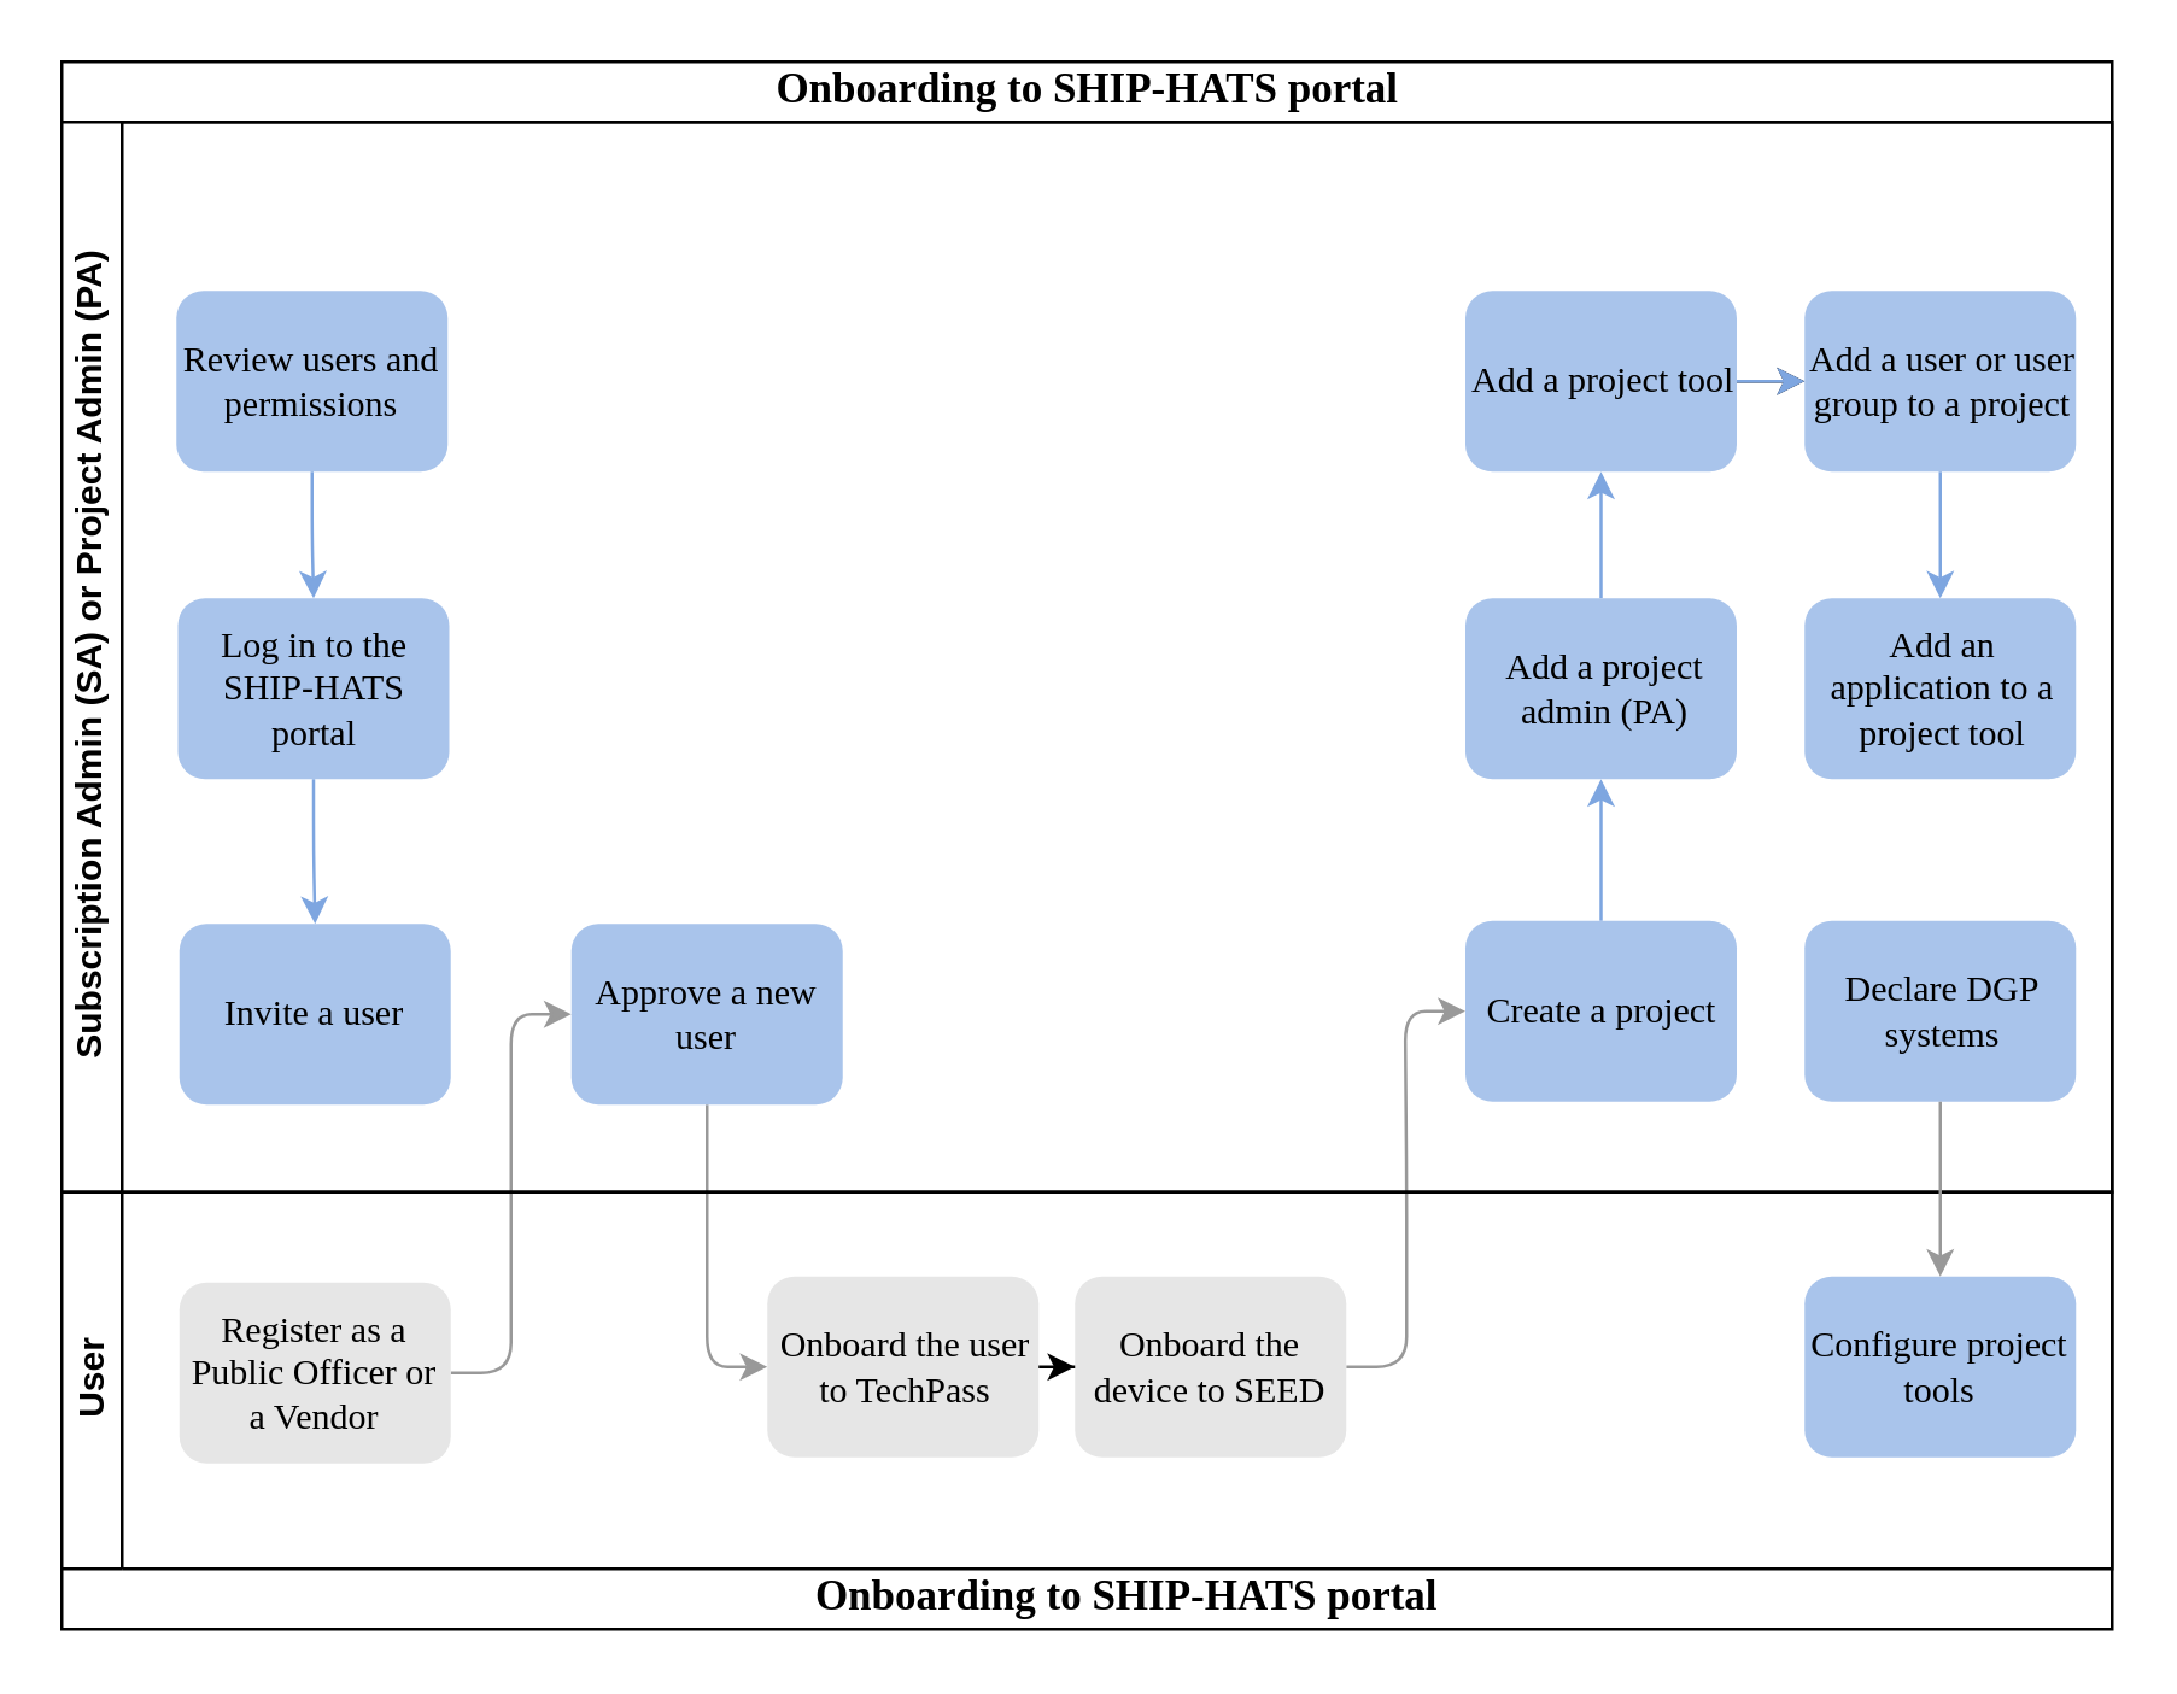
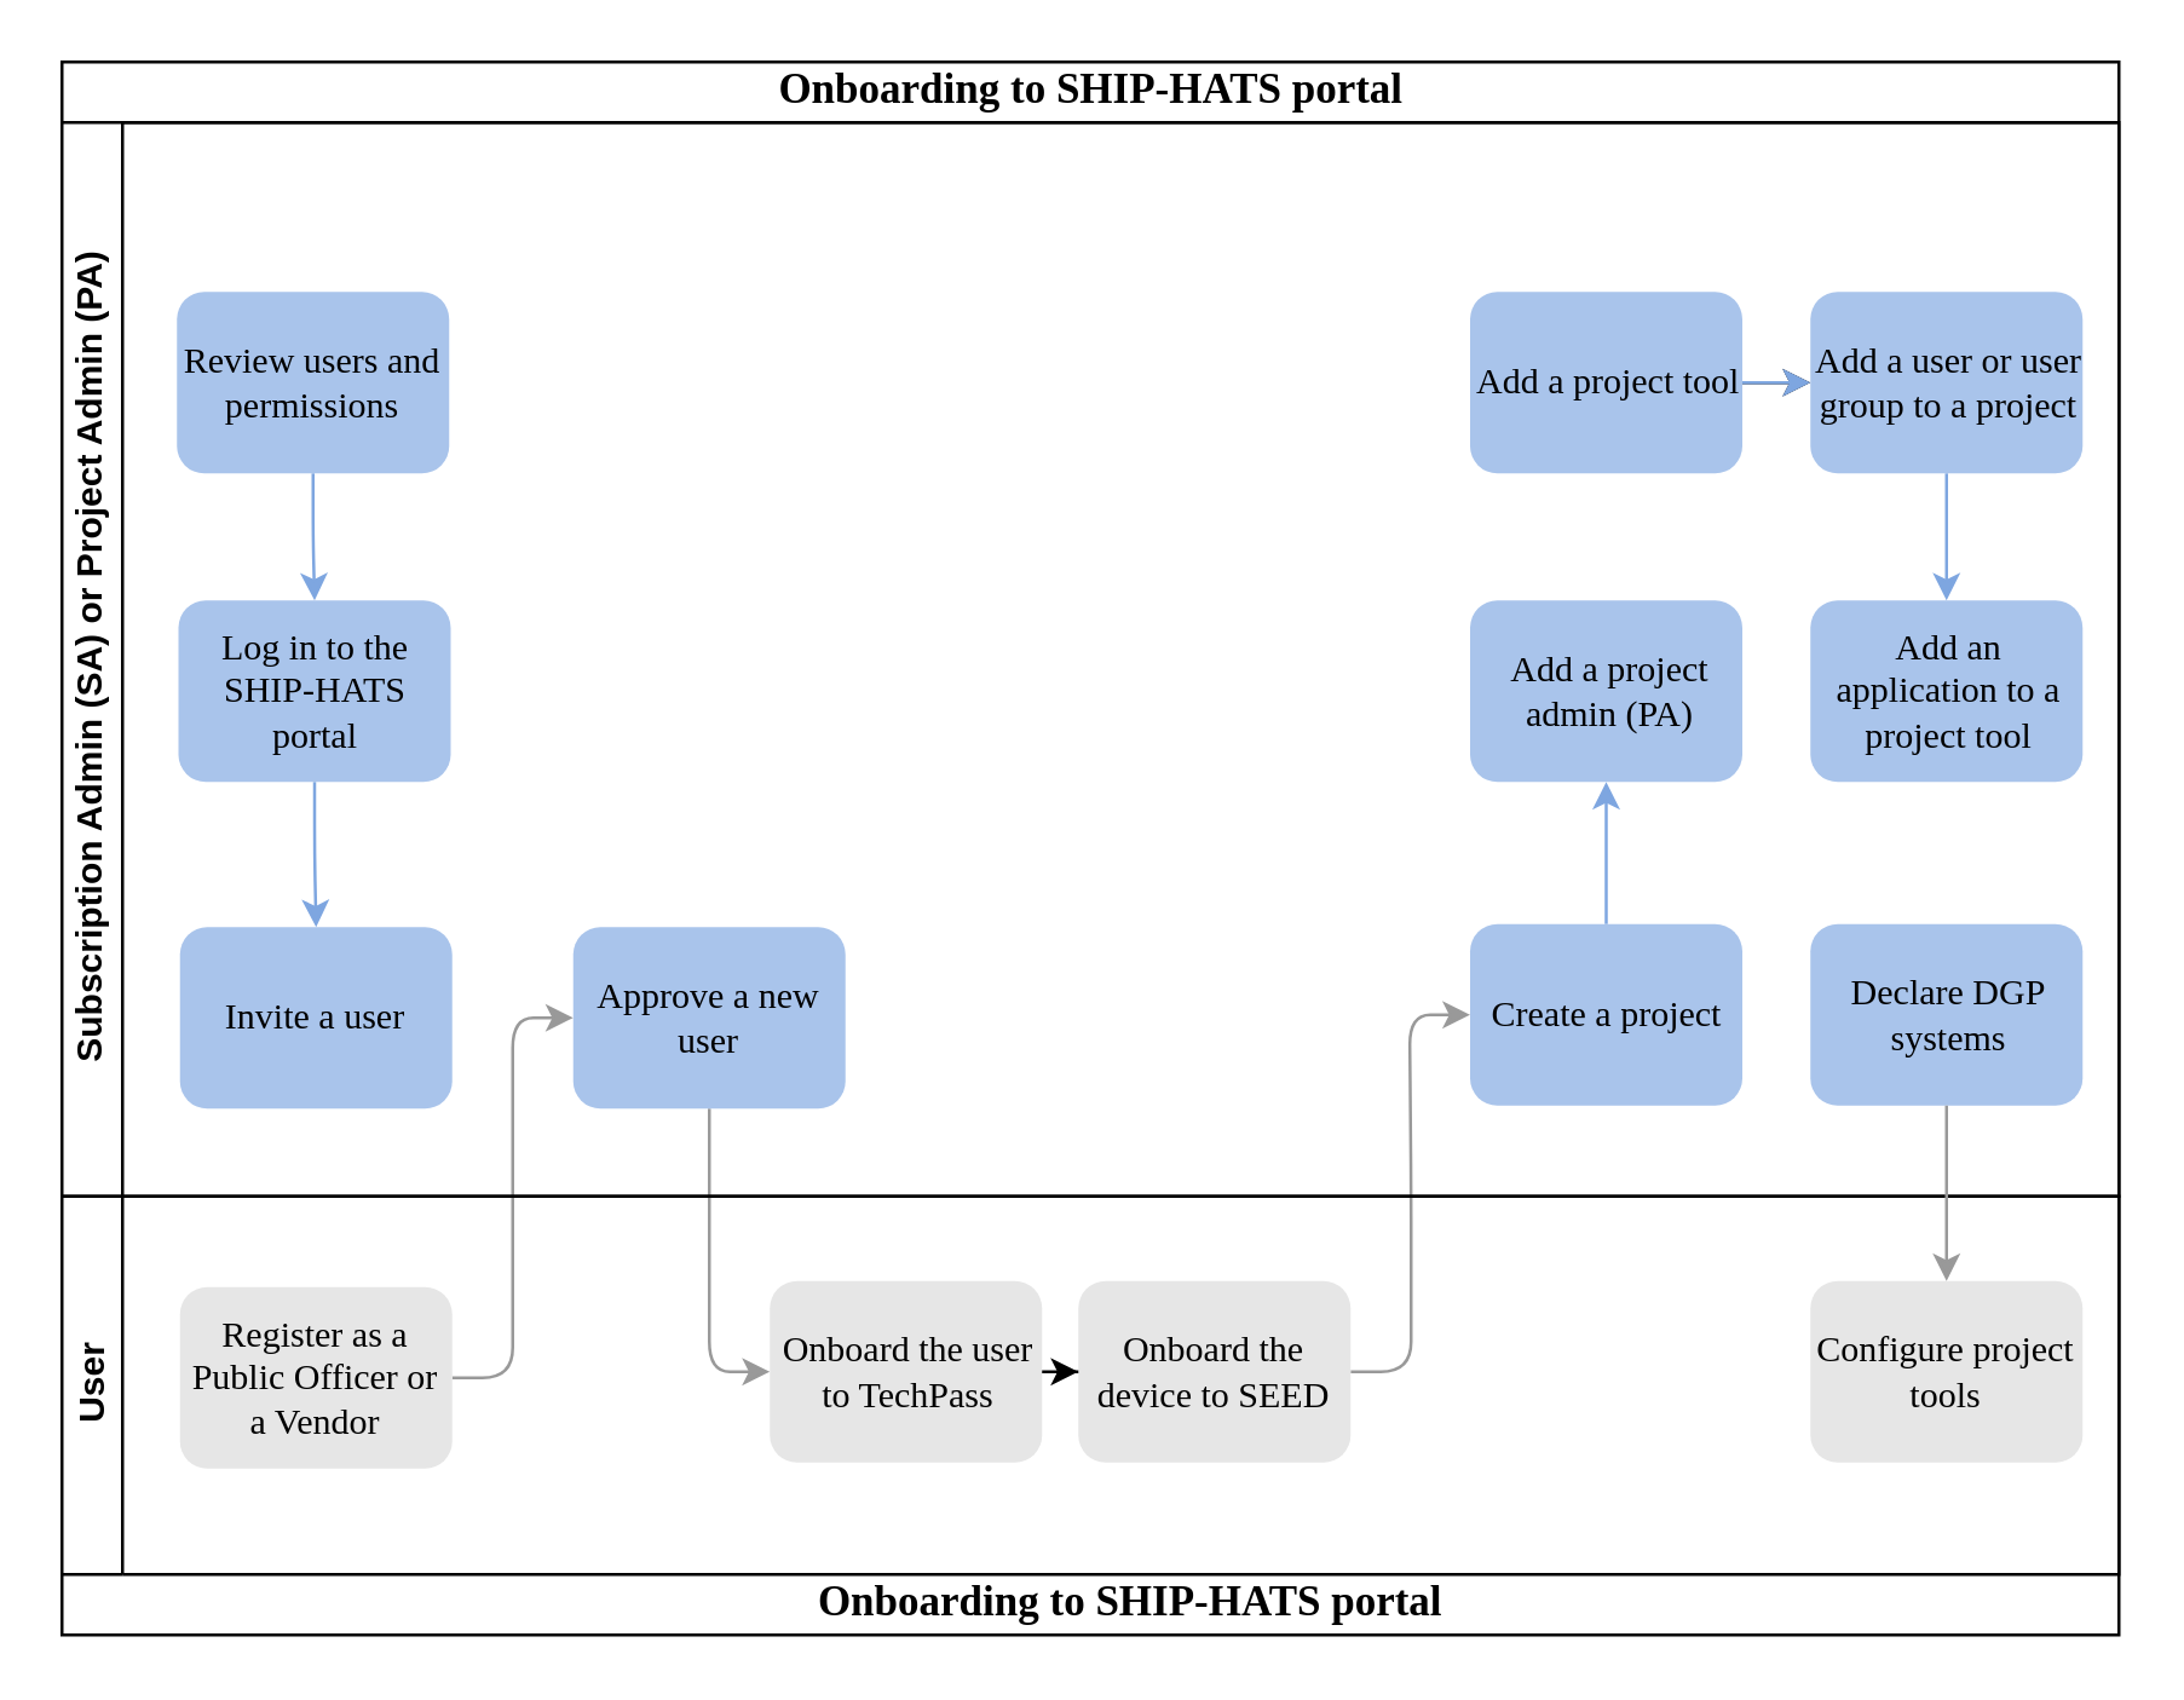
- <mxCell id="13" value="" style="edgeStyle=orthogonalEdgeStyle;rounded=1;orthogonalLoop=1;jettySize=auto;html=1;fontFamily=Verdana;fontSize=8;strokeColor=#7EA6E0;fillColor=#7EA6E0;" parent="6" source="14" target="22" edge="1"><mxGeometry relative="1" as="geometry" /></mxCell>
- <mxCell id="29" value="&lt;span style=&quot;&quot;&gt;&lt;font style=&quot;font-size: 12px;&quot;&gt;Configure project tools&lt;/font&gt;&lt;/span&gt;" style="rounded=1;whiteSpace=wrap;html=1;fontSize=8;fontFamily=Verdana;align=center;strokeColor=none;fillColor=#a9c4eb;" parent="24" vertex="1"><mxGeometry x="578" y="28" width="90" height="60" as="geometry" /></mxCell>
+ <mxCell id="29" value="&lt;span style=&quot;&quot;&gt;&lt;font style=&quot;font-size: 12px;&quot;&gt;Configure project tools&lt;/font&gt;&lt;/span&gt;" style="rounded=1;whiteSpace=wrap;html=1;fontSize=8;fontFamily=Verdana;align=center;strokeColor=none;fillColor=#E6E6E6;" parent="24" vertex="1"><mxGeometry x="578" y="28" width="90" height="60" as="geometry" /></mxCell>
